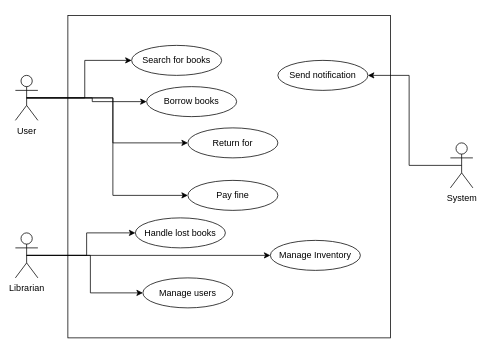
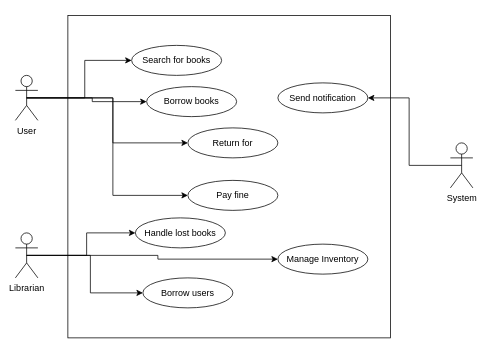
- <mxCell id="20" value="Send notification" style="ellipse;whiteSpace=wrap;html=1;" vertex="1" parent="1"><mxGeometry x="370" y="80" width="120" height="40" as="geometry" /></mxCell>
+ <mxCell id="20" value="Send notification" style="ellipse;whiteSpace=wrap;html=1;" vertex="1" parent="1"><mxGeometry x="370" y="110" width="120" height="40" as="geometry" /></mxCell>
- <mxCell id="17" value="Manage Inventory" style="ellipse;whiteSpace=wrap;html=1;" vertex="1" parent="1"><mxGeometry x="360" y="320" width="120" height="40" as="geometry" /></mxCell>
+ <mxCell id="17" value="Manage Inventory" style="ellipse;whiteSpace=wrap;html=1;" vertex="1" parent="1"><mxGeometry x="370" y="325" width="120" height="40" as="geometry" /></mxCell>
- <mxCell id="18" value="Manage users" style="ellipse;whiteSpace=wrap;html=1;" vertex="1" parent="1"><mxGeometry x="190" y="370" width="120" height="40" as="geometry" /></mxCell>
+ <mxCell id="18" value="Borrow users" style="ellipse;whiteSpace=wrap;html=1;" vertex="1" parent="1"><mxGeometry x="190" y="370" width="120" height="40" as="geometry" /></mxCell>
